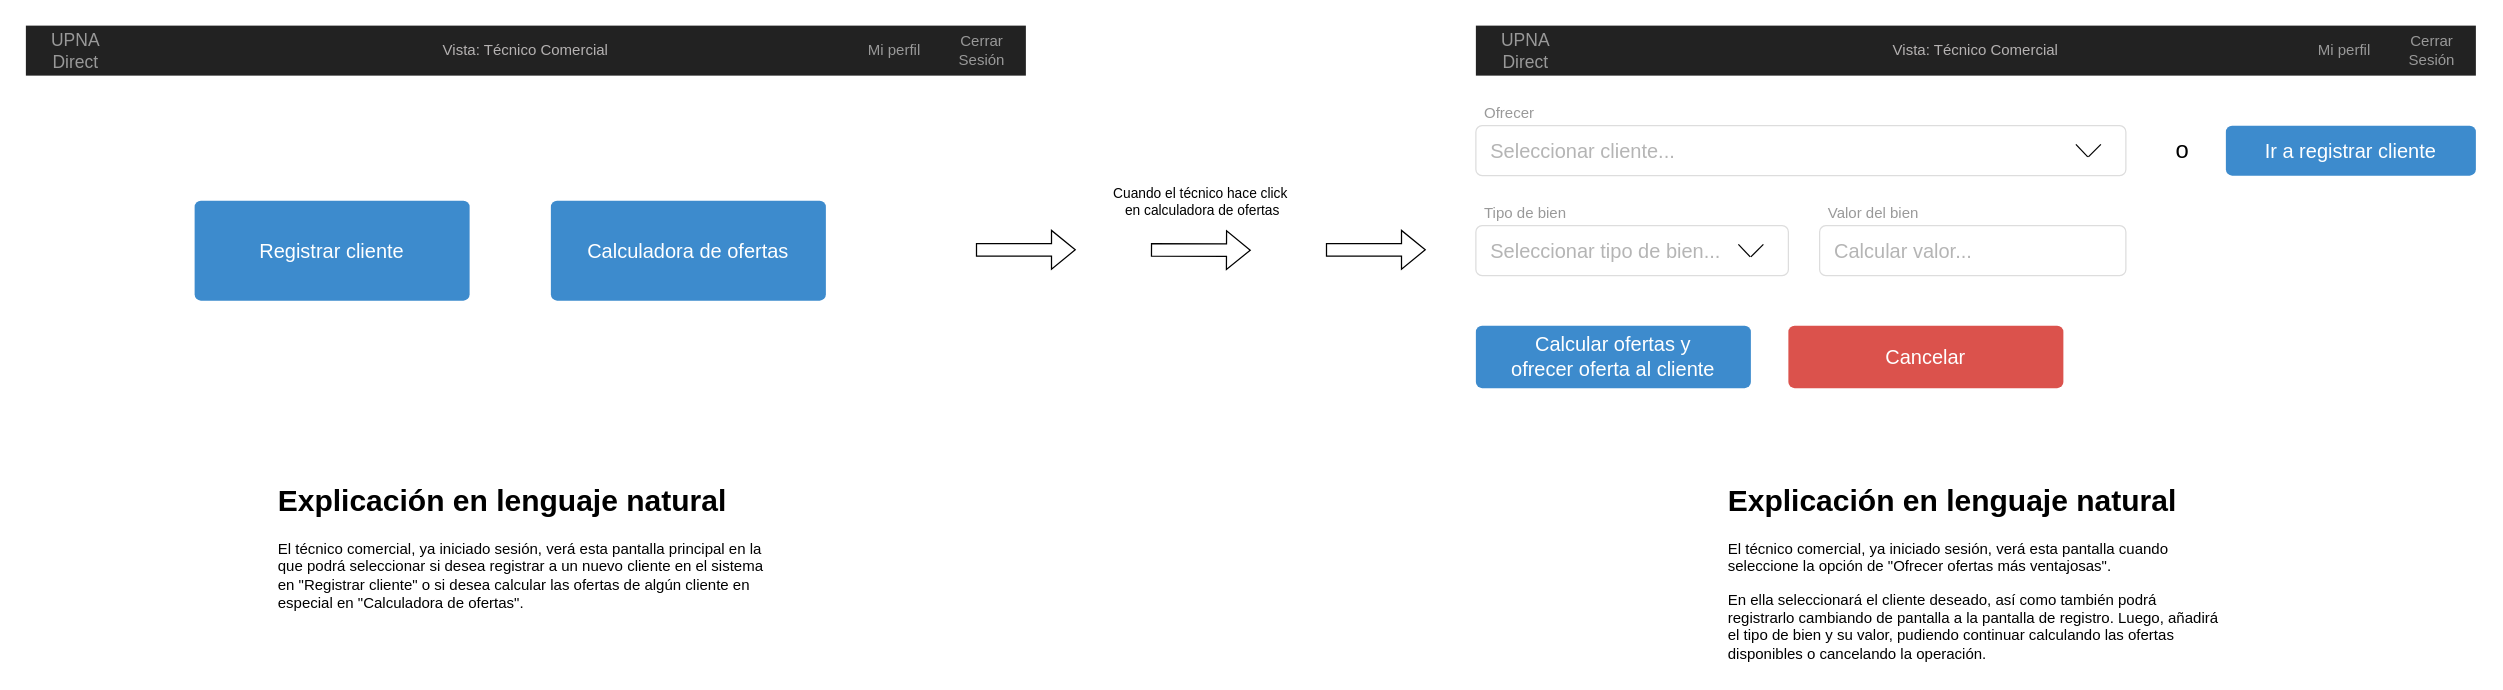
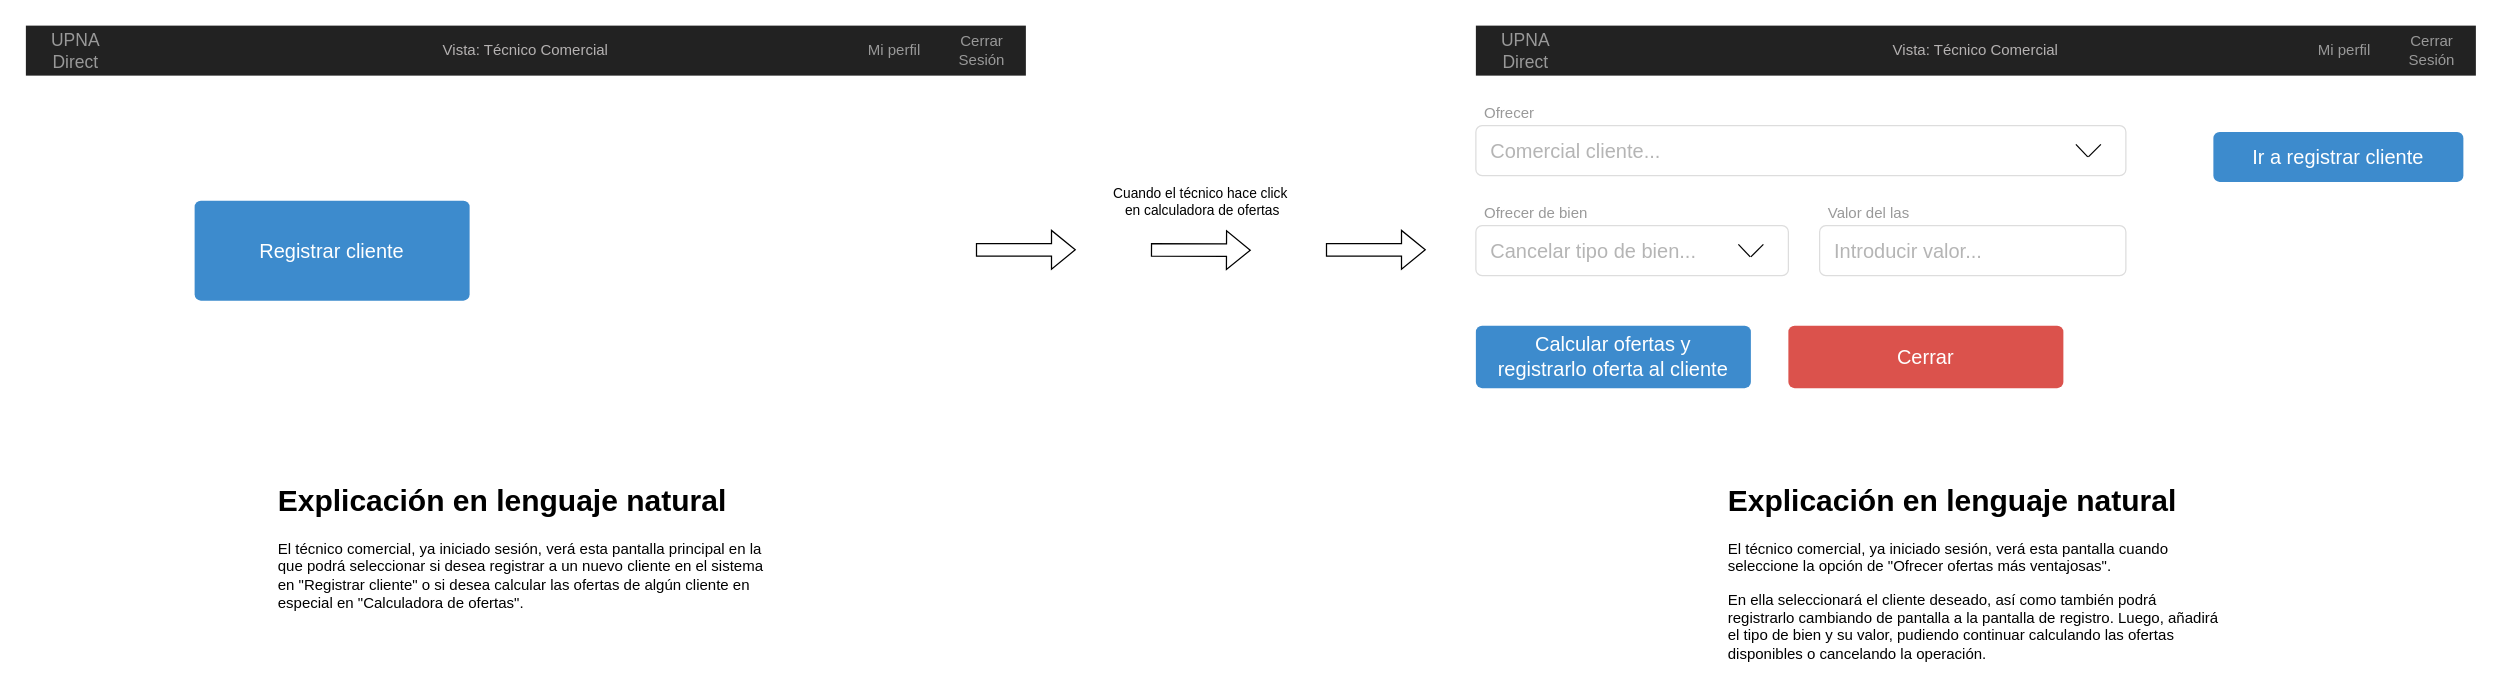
- <mxCell id="7" value="Seleccionar cliente..." style="html=1;shadow=0;dashed=0;shape=mxgraph.bootstrap.rrect;rSize=5;strokeColor=#dddddd;;align=left;spacingLeft=10;fontSize=16;whiteSpace=wrap;rounded=0;fontColor=#B5B5B5;" parent="1" vertex="1"><mxGeometry x="1180" y="100" width="520" height="40" as="geometry" /></mxCell>
+ <mxCell id="7" value="Comercial cliente..." style="html=1;shadow=0;dashed=0;shape=mxgraph.bootstrap.rrect;rSize=5;strokeColor=#dddddd;;align=left;spacingLeft=10;fontSize=16;whiteSpace=wrap;rounded=0;fontColor=#B5B5B5;" parent="1" vertex="1"><mxGeometry x="1180" y="100" width="520" height="40" as="geometry" /></mxCell>
- <mxCell id="14" value="&lt;div style=&quot;&quot;&gt;&lt;span style=&quot;background-color: initial;&quot;&gt;&lt;font style=&quot;font-size: 19px;&quot;&gt;o&lt;/font&gt;&lt;/span&gt;&lt;/div&gt;" style="text;html=1;align=center;verticalAlign=middle;resizable=0;points=[];autosize=1;strokeColor=none;fillColor=none;" parent="1" vertex="1"><mxGeometry x="1730" y="100" width="30" height="40" as="geometry" /></mxCell>
- <mxCell id="15" value="Ir a registrar cliente" style="html=1;shadow=0;dashed=0;shape=mxgraph.bootstrap.rrect;align=center;rSize=5;strokeColor=none;fillColor=#3D8BCD;fontColor=#ffffff;fontSize=16;whiteSpace=wrap;rounded=0;" parent="1" vertex="1"><mxGeometry x="1780" y="100" width="200" height="40" as="geometry" /></mxCell>
+ <mxCell id="15" value="Ir a registrar cliente" style="html=1;shadow=0;dashed=0;shape=mxgraph.bootstrap.rrect;align=center;rSize=5;strokeColor=none;fillColor=#3D8BCD;fontColor=#ffffff;fontSize=16;whiteSpace=wrap;rounded=0;" parent="1" vertex="1"><mxGeometry x="1770" y="105" width="200" height="40" as="geometry" /></mxCell>
- <mxCell id="8" value="Tipo de bien" style="html=1;shadow=0;dashed=0;shape=mxgraph.bootstrap.rect;strokeColor=none;fillColor=none;fontColor=#999999;align=left;spacingLeft=5;whiteSpace=wrap;rounded=0;" parent="1" vertex="1"><mxGeometry x="1180" y="160" width="200" height="20" as="geometry" /></mxCell>
+ <mxCell id="8" value="Ofrecer de bien" style="html=1;shadow=0;dashed=0;shape=mxgraph.bootstrap.rect;strokeColor=none;fillColor=none;fontColor=#999999;align=left;spacingLeft=5;whiteSpace=wrap;rounded=0;" parent="1" vertex="1"><mxGeometry x="1180" y="160" width="200" height="20" as="geometry" /></mxCell>
- <mxCell id="12" value="Valor del bien" style="html=1;shadow=0;dashed=0;shape=mxgraph.bootstrap.rect;strokeColor=none;fillColor=none;fontColor=#999999;align=left;spacingLeft=5;whiteSpace=wrap;rounded=0;" parent="1" vertex="1"><mxGeometry x="1455" y="160" width="200" height="20" as="geometry" /></mxCell>
+ <mxCell id="12" value="Valor del las" style="html=1;shadow=0;dashed=0;shape=mxgraph.bootstrap.rect;strokeColor=none;fillColor=none;fontColor=#999999;align=left;spacingLeft=5;whiteSpace=wrap;rounded=0;" parent="1" vertex="1"><mxGeometry x="1455" y="160" width="200" height="20" as="geometry" /></mxCell>
- <mxCell id="25" value="Calculadora de ofertas" style="html=1;shadow=0;dashed=0;shape=mxgraph.bootstrap.rrect;align=center;rSize=5;strokeColor=none;fillColor=#3D8BCD;fontColor=#ffffff;fontSize=16;whiteSpace=wrap;rounded=0;" parent="1" vertex="1"><mxGeometry x="440" y="160" width="220" height="80" as="geometry" /></mxCell>
- <mxCell id="9" value="Seleccionar tipo de bien..." style="html=1;shadow=0;dashed=0;shape=mxgraph.bootstrap.rrect;rSize=5;strokeColor=#dddddd;align=left;spacingLeft=10;fontSize=16;whiteSpace=wrap;rounded=0;fontColor=#B5B5B5;" parent="1" vertex="1"><mxGeometry x="1180" y="180" width="250" height="40" as="geometry" /></mxCell>
+ <mxCell id="9" value="Cancelar tipo de bien..." style="html=1;shadow=0;dashed=0;shape=mxgraph.bootstrap.rrect;rSize=5;strokeColor=#dddddd;align=left;spacingLeft=10;fontSize=16;whiteSpace=wrap;rounded=0;fontColor=#B5B5B5;" parent="1" vertex="1"><mxGeometry x="1180" y="180" width="250" height="40" as="geometry" /></mxCell>
- <mxCell id="13" value="Calcular valor..." style="html=1;shadow=0;dashed=0;shape=mxgraph.bootstrap.rrect;rSize=5;strokeColor=#dddddd;align=left;spacingLeft=10;fontSize=16;whiteSpace=wrap;rounded=0;fontColor=#B5B5B5;" parent="1" vertex="1"><mxGeometry x="1455" y="180" width="245" height="40" as="geometry" /></mxCell>
+ <mxCell id="13" value="Introducir valor..." style="html=1;shadow=0;dashed=0;shape=mxgraph.bootstrap.rrect;rSize=5;strokeColor=#dddddd;align=left;spacingLeft=10;fontSize=16;whiteSpace=wrap;rounded=0;fontColor=#B5B5B5;" parent="1" vertex="1"><mxGeometry x="1455" y="180" width="245" height="40" as="geometry" /></mxCell>
- <mxCell id="10" value="Calcular ofertas y&lt;div&gt;&lt;span style=&quot;background-color: initial;&quot;&gt;ofrecer oferta al cliente&lt;/span&gt;&lt;/div&gt;" style="html=1;shadow=0;dashed=0;shape=mxgraph.bootstrap.rrect;align=center;rSize=5;strokeColor=none;fillColor=#3D8BCD;fontColor=#ffffff;fontSize=16;whiteSpace=wrap;rounded=0;" parent="1" vertex="1"><mxGeometry x="1180" y="260" width="220" height="50" as="geometry" /></mxCell>
+ <mxCell id="10" value="Calcular ofertas y&lt;div&gt;&lt;span style=&quot;background-color: initial;&quot;&gt;registrarlo oferta al cliente&lt;/span&gt;&lt;/div&gt;" style="html=1;shadow=0;dashed=0;shape=mxgraph.bootstrap.rrect;align=center;rSize=5;strokeColor=none;fillColor=#3D8BCD;fontColor=#ffffff;fontSize=16;whiteSpace=wrap;rounded=0;" parent="1" vertex="1"><mxGeometry x="1180" y="260" width="220" height="50" as="geometry" /></mxCell>
- <mxCell id="11" value="Cancelar" style="html=1;shadow=0;dashed=0;shape=mxgraph.bootstrap.rrect;align=center;rSize=5;strokeColor=none;fillColor=#DB524C;fontColor=#ffffff;fontSize=16;whiteSpace=wrap;rounded=0;" parent="1" vertex="1"><mxGeometry x="1430" y="260" width="220" height="50" as="geometry" /></mxCell>
+ <mxCell id="11" value="Cerrar" style="html=1;shadow=0;dashed=0;shape=mxgraph.bootstrap.rrect;align=center;rSize=5;strokeColor=none;fillColor=#DB524C;fontColor=#ffffff;fontSize=16;whiteSpace=wrap;rounded=0;" parent="1" vertex="1"><mxGeometry x="1430" y="260" width="220" height="50" as="geometry" /></mxCell>
